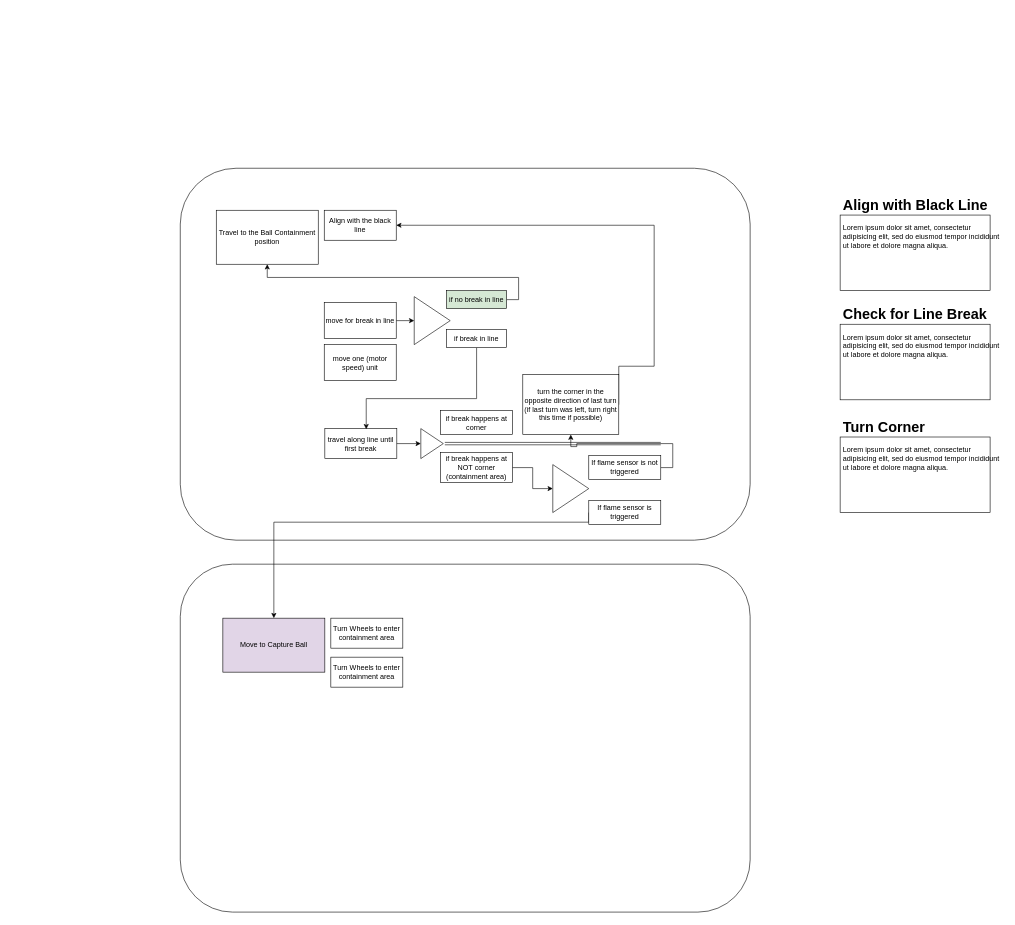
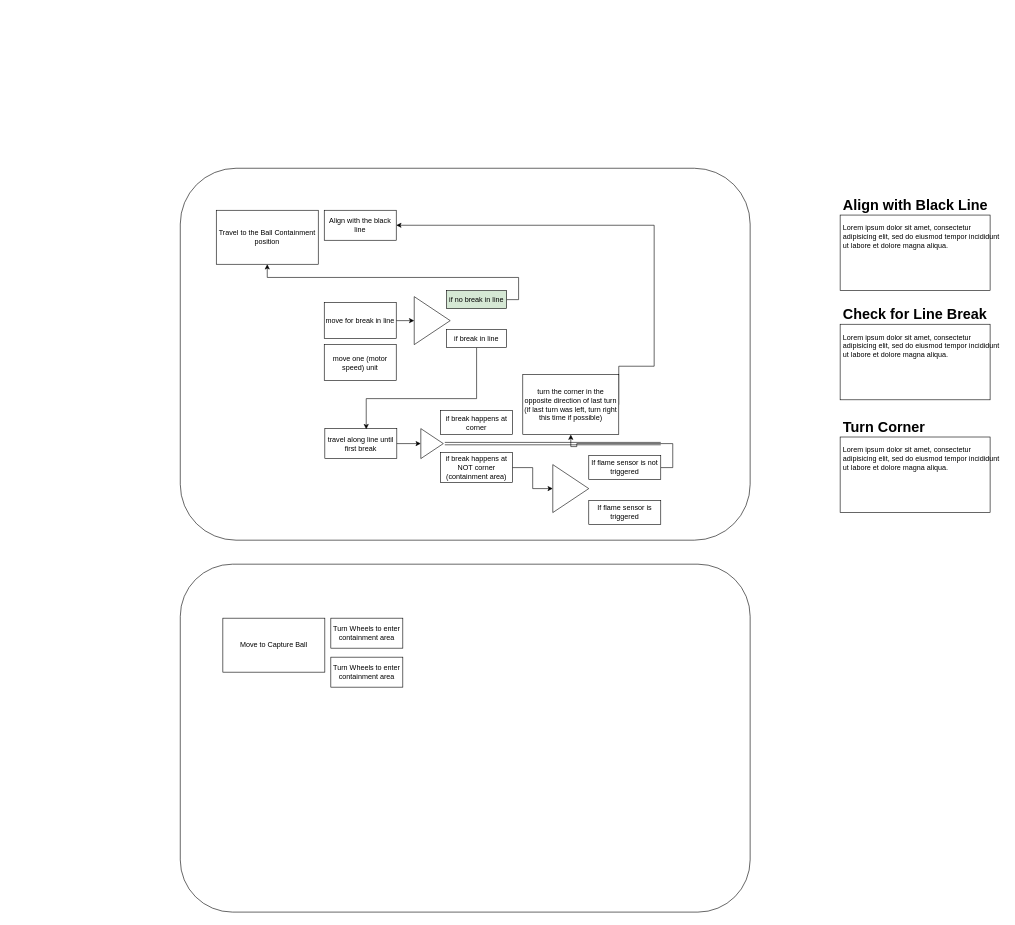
- <mxCell id="15" style="edgeStyle=orthogonalEdgeStyle;rounded=0;orthogonalLoop=1;jettySize=auto;html=1;exitX=0;exitY=0.5;exitDx=0;exitDy=0;" edge="1" parent="1" source="16" target="19"><mxGeometry relative="1" as="geometry"><Array as="points"><mxPoint x="981" y="870" /><mxPoint x="456" y="870" /></Array></mxGeometry></mxCell>
- <mxCell id="19" value="Move to Capture Ball" style="rounded=0;whiteSpace=wrap;html=1;fillColor=#e1d5e7;" vertex="1" parent="1"><mxGeometry x="371" y="1030" width="170" height="90" as="geometry" /></mxCell>
+ <mxCell id="19" value="Move to Capture Ball" style="rounded=0;whiteSpace=wrap;html=1;" vertex="1" parent="1"><mxGeometry x="371" y="1030" width="170" height="90" as="geometry" /></mxCell>
